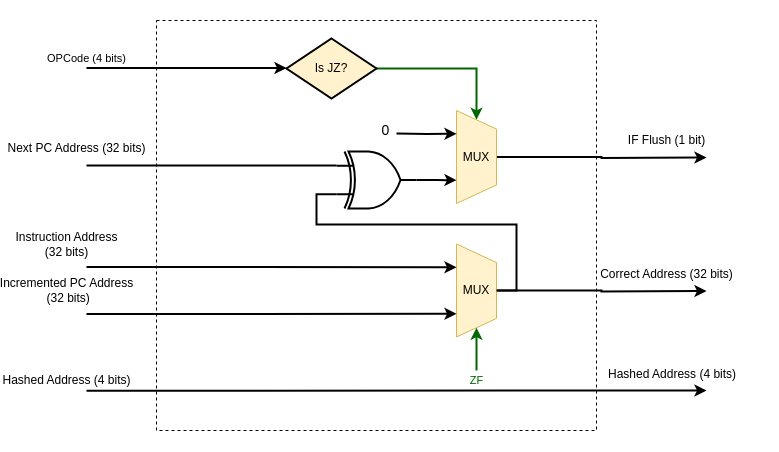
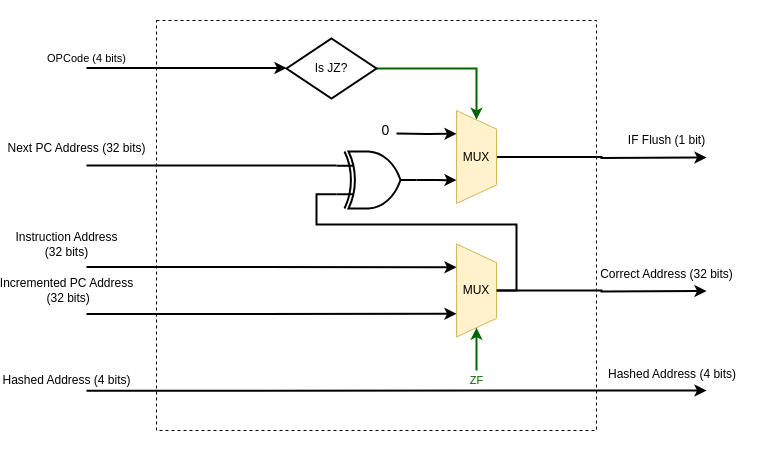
- <mxCell id="9" value="Is JZ?" style="rhombus;whiteSpace=wrap;html=1;strokeWidth=2;fillColor=#fff2cc;" vertex="1" parent="1"><mxGeometry x="220" y="38" width="90" height="60" as="geometry" /></mxCell>
+ <mxCell id="9" value="Is JZ?" style="rhombus;whiteSpace=wrap;html=1;strokeWidth=2;" vertex="1" parent="1"><mxGeometry x="220" y="38" width="90" height="60" as="geometry" /></mxCell>
